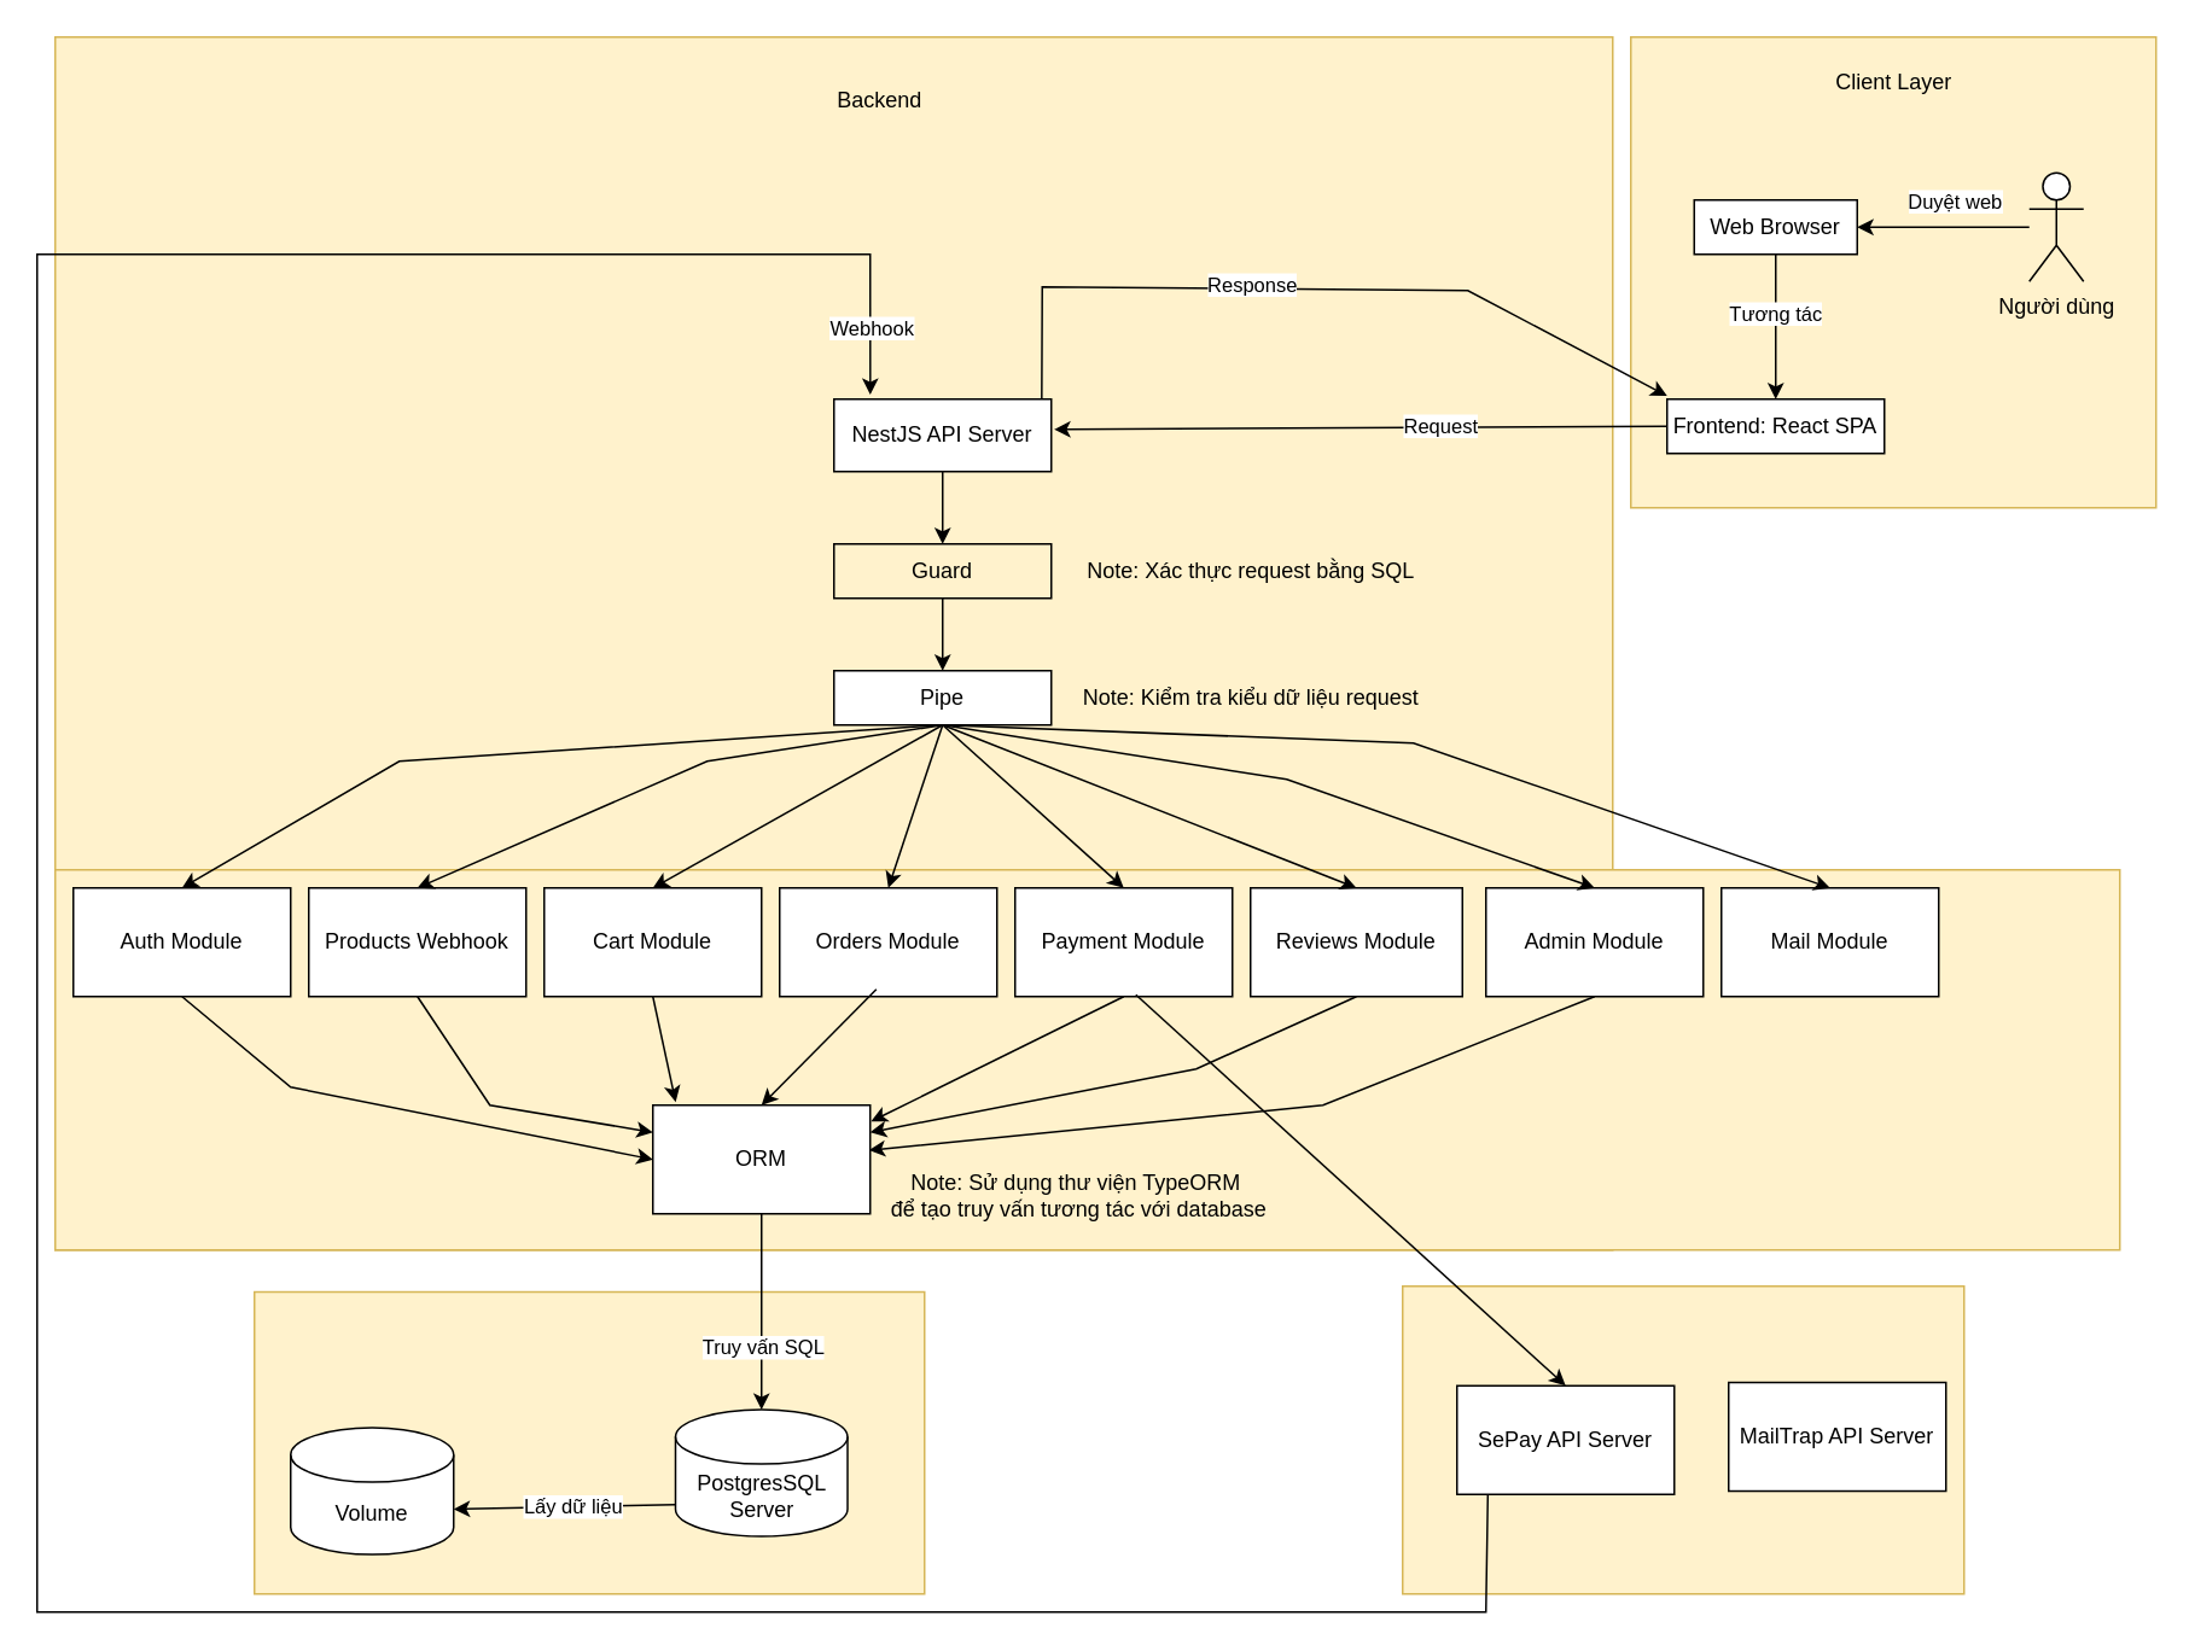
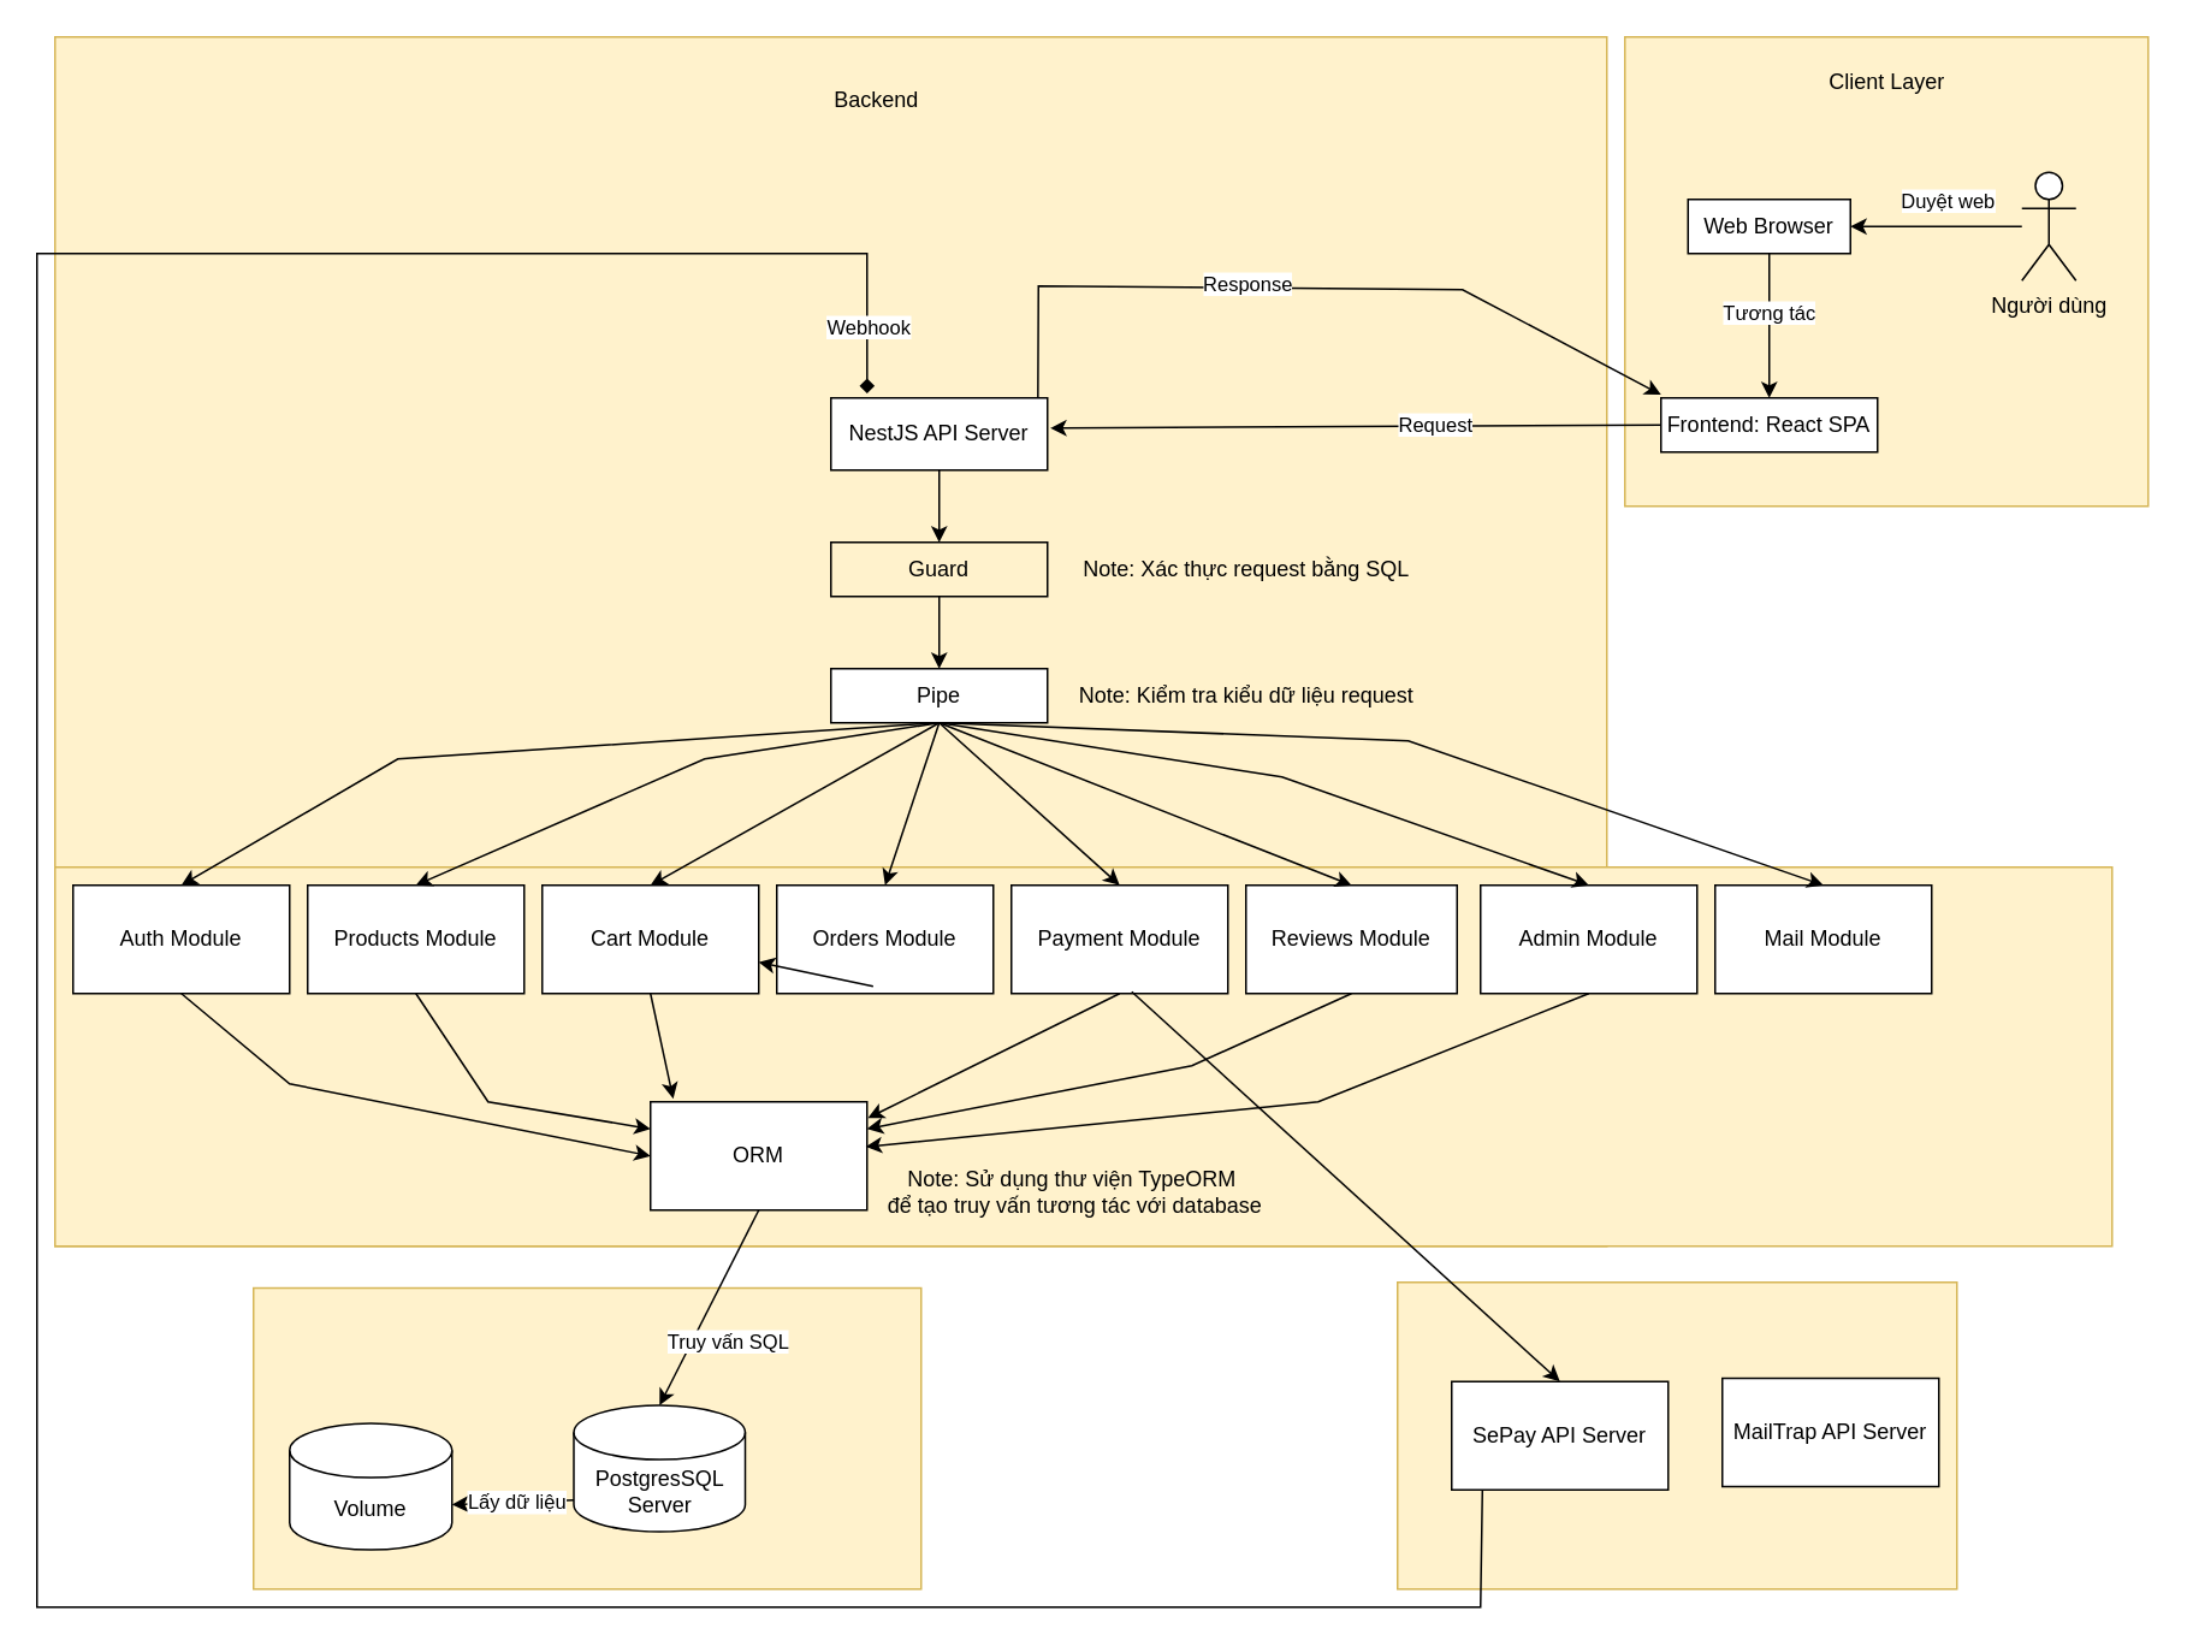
- <mxCell id="61" value="" style="endArrow=classic;html=1;rounded=0;exitX=0.142;exitY=1;exitDx=0;exitDy=0;entryX=0.167;entryY=-0.062;entryDx=0;entryDy=0;entryPerimeter=0;exitPerimeter=0;" edge="1" parent="1" source="53" target="16"><mxGeometry width="50" height="50" relative="1" as="geometry"><mxPoint x="820" y="906.08" as="sourcePoint" /><mxPoint x="475.56" y="221" as="targetPoint" /><Array as="points"><mxPoint x="820" y="890" /><mxPoint x="20" y="890" /><mxPoint x="20" y="140" /><mxPoint x="350" y="140" /><mxPoint x="480" y="140" /></Array></mxGeometry></mxCell>
+ <mxCell id="61" value="" style="endArrow=diamond;html=1;rounded=0;exitX=0.142;exitY=1;exitDx=0;exitDy=0;entryX=0.167;entryY=-0.062;entryDx=0;entryDy=0;entryPerimeter=0;exitPerimeter=0;" edge="1" parent="1" source="53" target="16"><mxGeometry width="50" height="50" relative="1" as="geometry"><mxPoint x="820" y="906.08" as="sourcePoint" /><mxPoint x="475.56" y="221" as="targetPoint" /><Array as="points"><mxPoint x="820" y="890" /><mxPoint x="20" y="890" /><mxPoint x="20" y="140" /><mxPoint x="350" y="140" /><mxPoint x="480" y="140" /></Array></mxGeometry></mxCell>
- <mxCell id="26" value="Products Webhook" style="whiteSpace=wrap;html=1;" vertex="1" parent="1"><mxGeometry x="170" y="490" width="120" height="60" as="geometry" /></mxCell>
+ <mxCell id="26" value="Products Module" style="whiteSpace=wrap;html=1;" vertex="1" parent="1"><mxGeometry x="170" y="490" width="120" height="60" as="geometry" /></mxCell>
- <mxCell id="46" value="" style="endArrow=classic;html=1;rounded=0;exitX=0.445;exitY=0.933;exitDx=0;exitDy=0;exitPerimeter=0;entryX=0.5;entryY=0;entryDx=0;entryDy=0;" edge="1" parent="1" source="28" target="41"><mxGeometry width="50" height="50" relative="1" as="geometry"><mxPoint x="690" y="640" as="sourcePoint" /><mxPoint x="522.36" y="649.34" as="targetPoint" /></mxGeometry></mxCell>
+ <mxCell id="46" value="" style="endArrow=classic;html=1;rounded=0;exitX=0.445;exitY=0.933;exitDx=0;exitDy=0;exitPerimeter=0;" edge="1" parent="1" source="28" target="27"><mxGeometry width="50" height="50" relative="1" as="geometry"><mxPoint x="690" y="640" as="sourcePoint" /><mxPoint x="522.36" y="649.34" as="targetPoint" /></mxGeometry></mxCell>
- <mxCell id="50" value="PostgresSQL Server" style="shape=cylinder3;whiteSpace=wrap;html=1;boundedLbl=1;backgroundOutline=1;size=15;" vertex="1" parent="1"><mxGeometry x="372.5" y="778.18" width="95" height="70" as="geometry" /></mxCell>
+ <mxCell id="50" value="PostgresSQL Server" style="shape=cylinder3;whiteSpace=wrap;html=1;boundedLbl=1;backgroundOutline=1;size=15;" vertex="1" parent="1"><mxGeometry x="317.5" y="778.18" width="95" height="70" as="geometry" /></mxCell>
